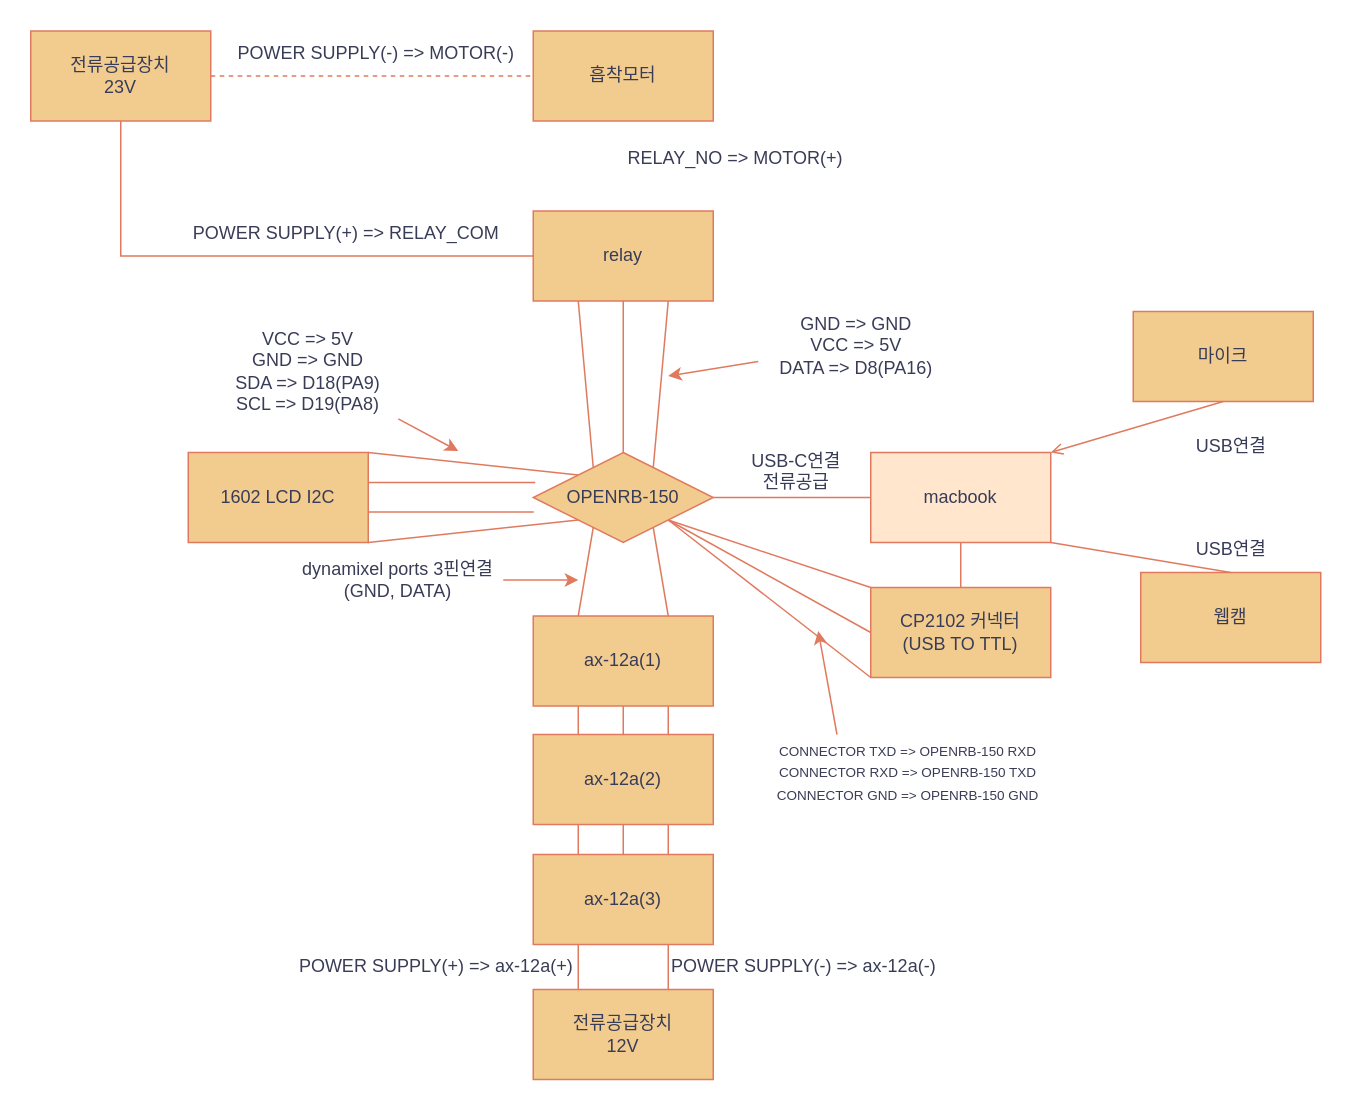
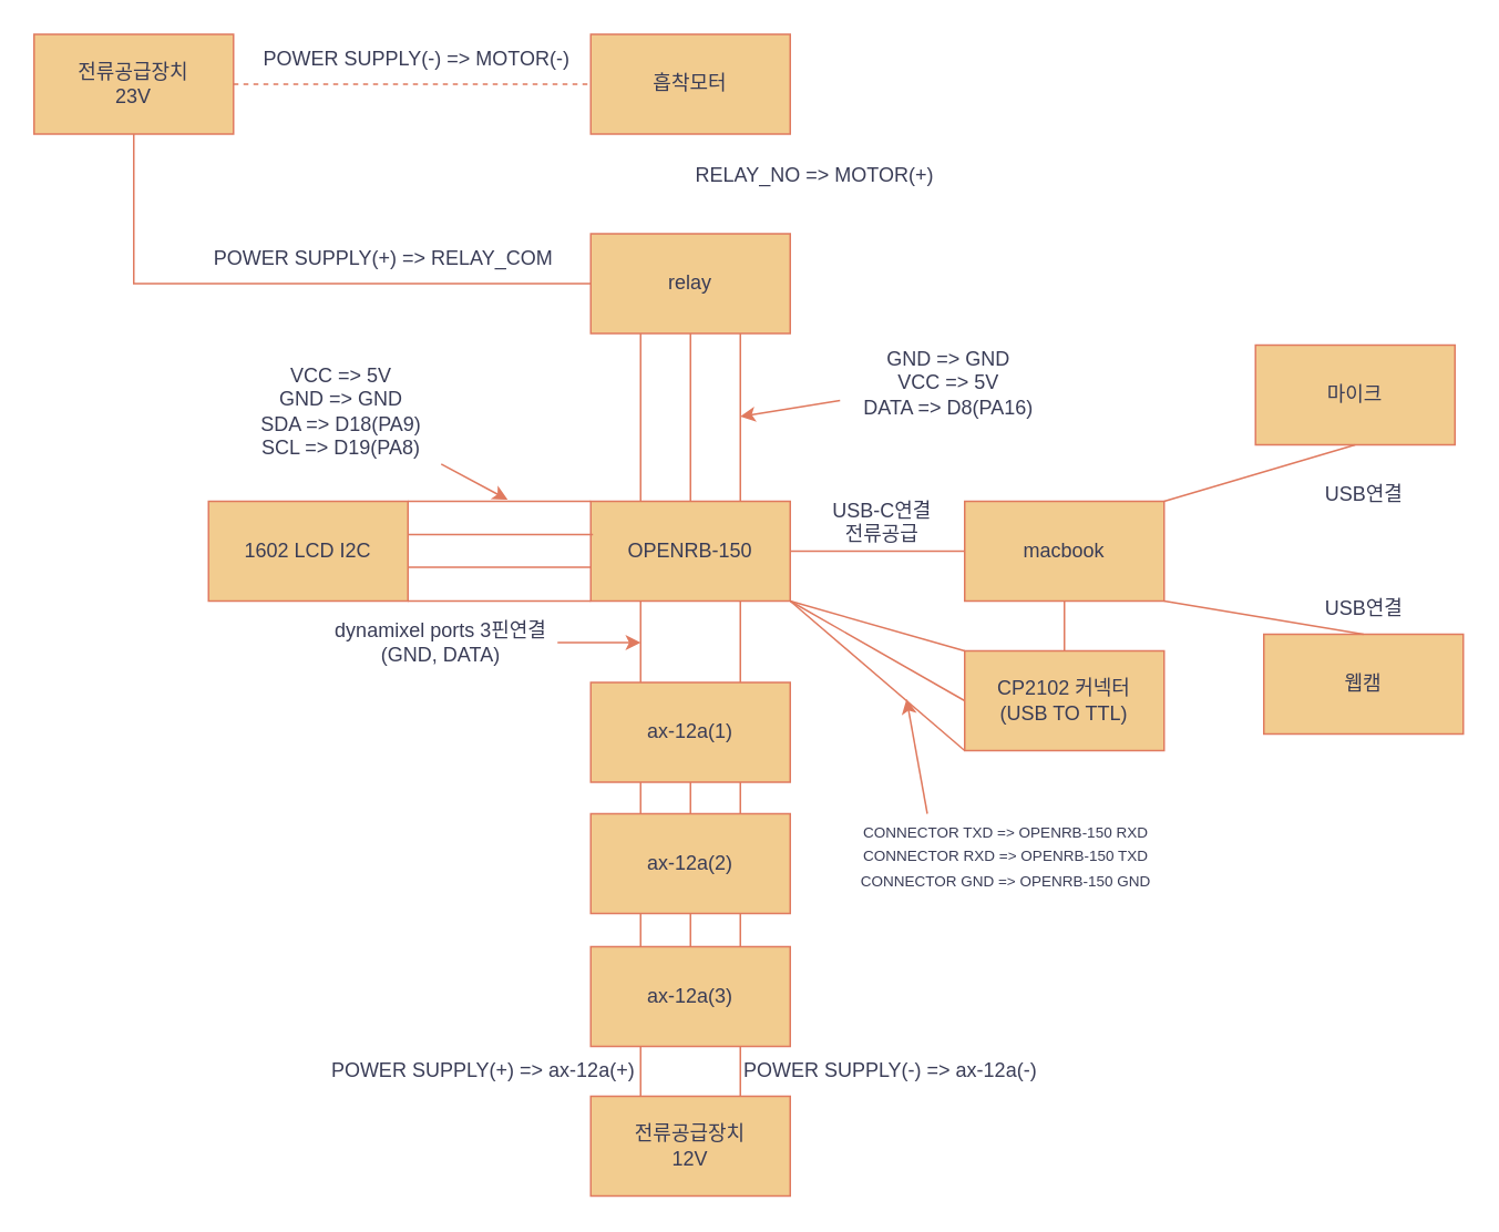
- <mxCell id="10" value="" style="endArrow=open;html=1;rounded=0;labelBackgroundColor=none;strokeColor=#E07A5F;fontColor=default;entryX=1;entryY=0;entryDx=0;entryDy=0;exitX=0.5;exitY=1;exitDx=0;exitDy=0;" edge="1" parent="1" source="8" target="6"><mxGeometry width="50" height="50" relative="1" as="geometry"><mxPoint x="1085" y="331" as="sourcePoint" /><mxPoint x="850" y="301" as="targetPoint" /></mxGeometry></mxCell>
+ <mxCell id="10" value="" style="endArrow=none;html=1;rounded=0;labelBackgroundColor=none;strokeColor=#E07A5F;fontColor=default;entryX=1;entryY=0;entryDx=0;entryDy=0;exitX=0.5;exitY=1;exitDx=0;exitDy=0;" edge="1" parent="1" source="8" target="6"><mxGeometry width="50" height="50" relative="1" as="geometry"><mxPoint x="1085" y="331" as="sourcePoint" /><mxPoint x="850" y="301" as="targetPoint" /></mxGeometry></mxCell>
- <mxCell id="2" value="OPENRB-150" style="rhombus;whiteSpace=wrap;html=1;labelBackgroundColor=none;fillColor=#F2CC8F;strokeColor=#E07A5F;fontColor=#393C56;" vertex="1" parent="1"><mxGeometry x="355" y="301" width="120" height="60" as="geometry" /></mxCell>
+ <mxCell id="2" value="OPENRB-150" style="rounded=0;whiteSpace=wrap;html=1;labelBackgroundColor=none;fillColor=#F2CC8F;strokeColor=#E07A5F;fontColor=#393C56;" vertex="1" parent="1"><mxGeometry x="355" y="301" width="120" height="60" as="geometry" /></mxCell>
- <mxCell id="6" value="macbook" style="rounded=0;whiteSpace=wrap;html=1;labelBackgroundColor=none;fillColor=#ffe6cc;strokeColor=#E07A5F;fontColor=#393C56;" vertex="1" parent="1"><mxGeometry x="580" y="301" width="120" height="60" as="geometry" /></mxCell>
+ <mxCell id="6" value="macbook" style="rounded=0;whiteSpace=wrap;html=1;labelBackgroundColor=none;fillColor=#F2CC8F;strokeColor=#E07A5F;fontColor=#393C56;" vertex="1" parent="1"><mxGeometry x="580" y="301" width="120" height="60" as="geometry" /></mxCell>
